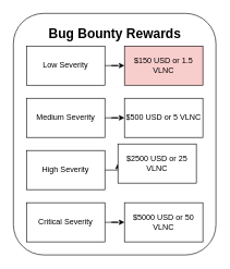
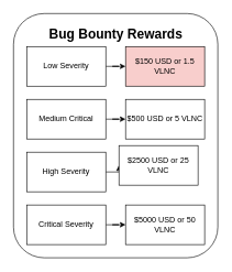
- <mxCell id="7" value="Medium Severity" style="rounded=0;whiteSpace=wrap;html=1;" vertex="1" parent="1"><mxGeometry x="40" y="150" width="120" height="60" as="geometry" /></mxCell>
+ <mxCell id="7" value="Medium Critical" style="rounded=0;whiteSpace=wrap;html=1;" vertex="1" parent="1"><mxGeometry x="40" y="150" width="120" height="60" as="geometry" /></mxCell>
